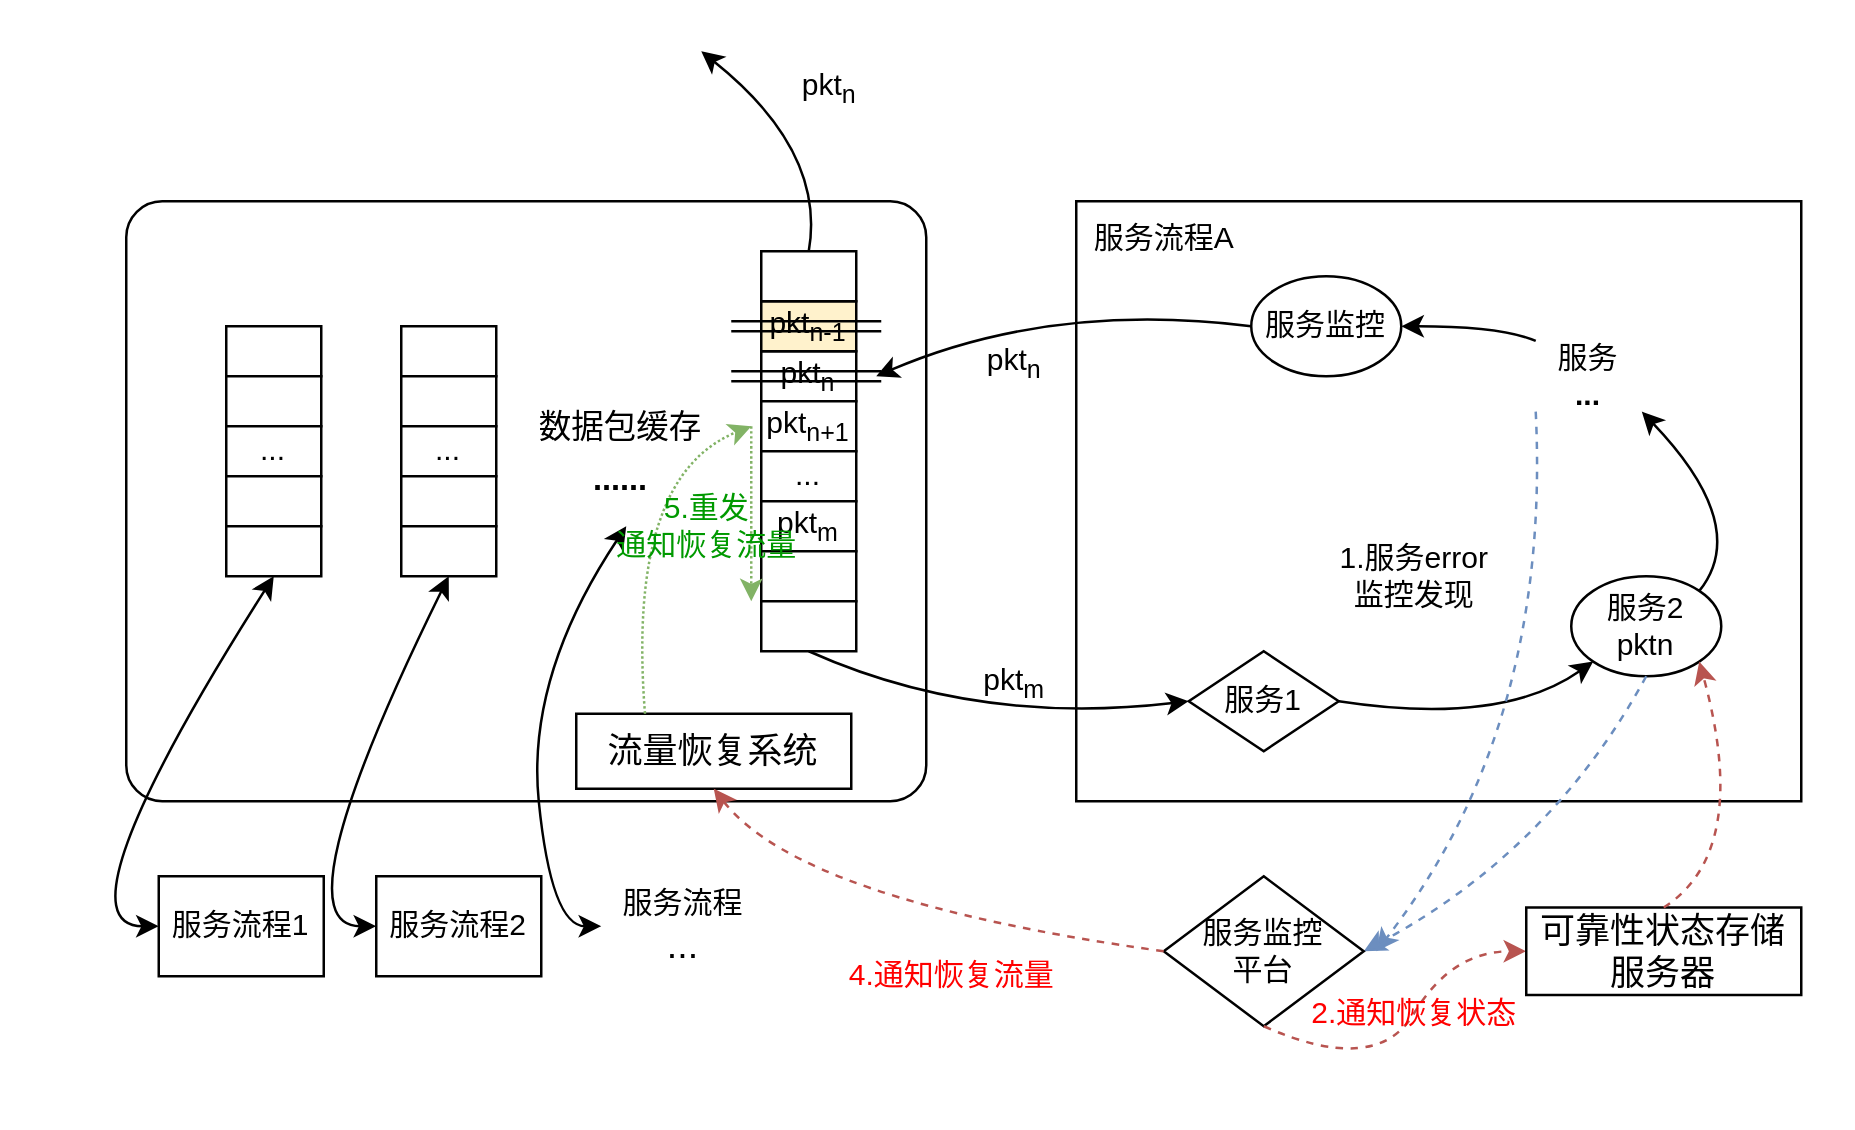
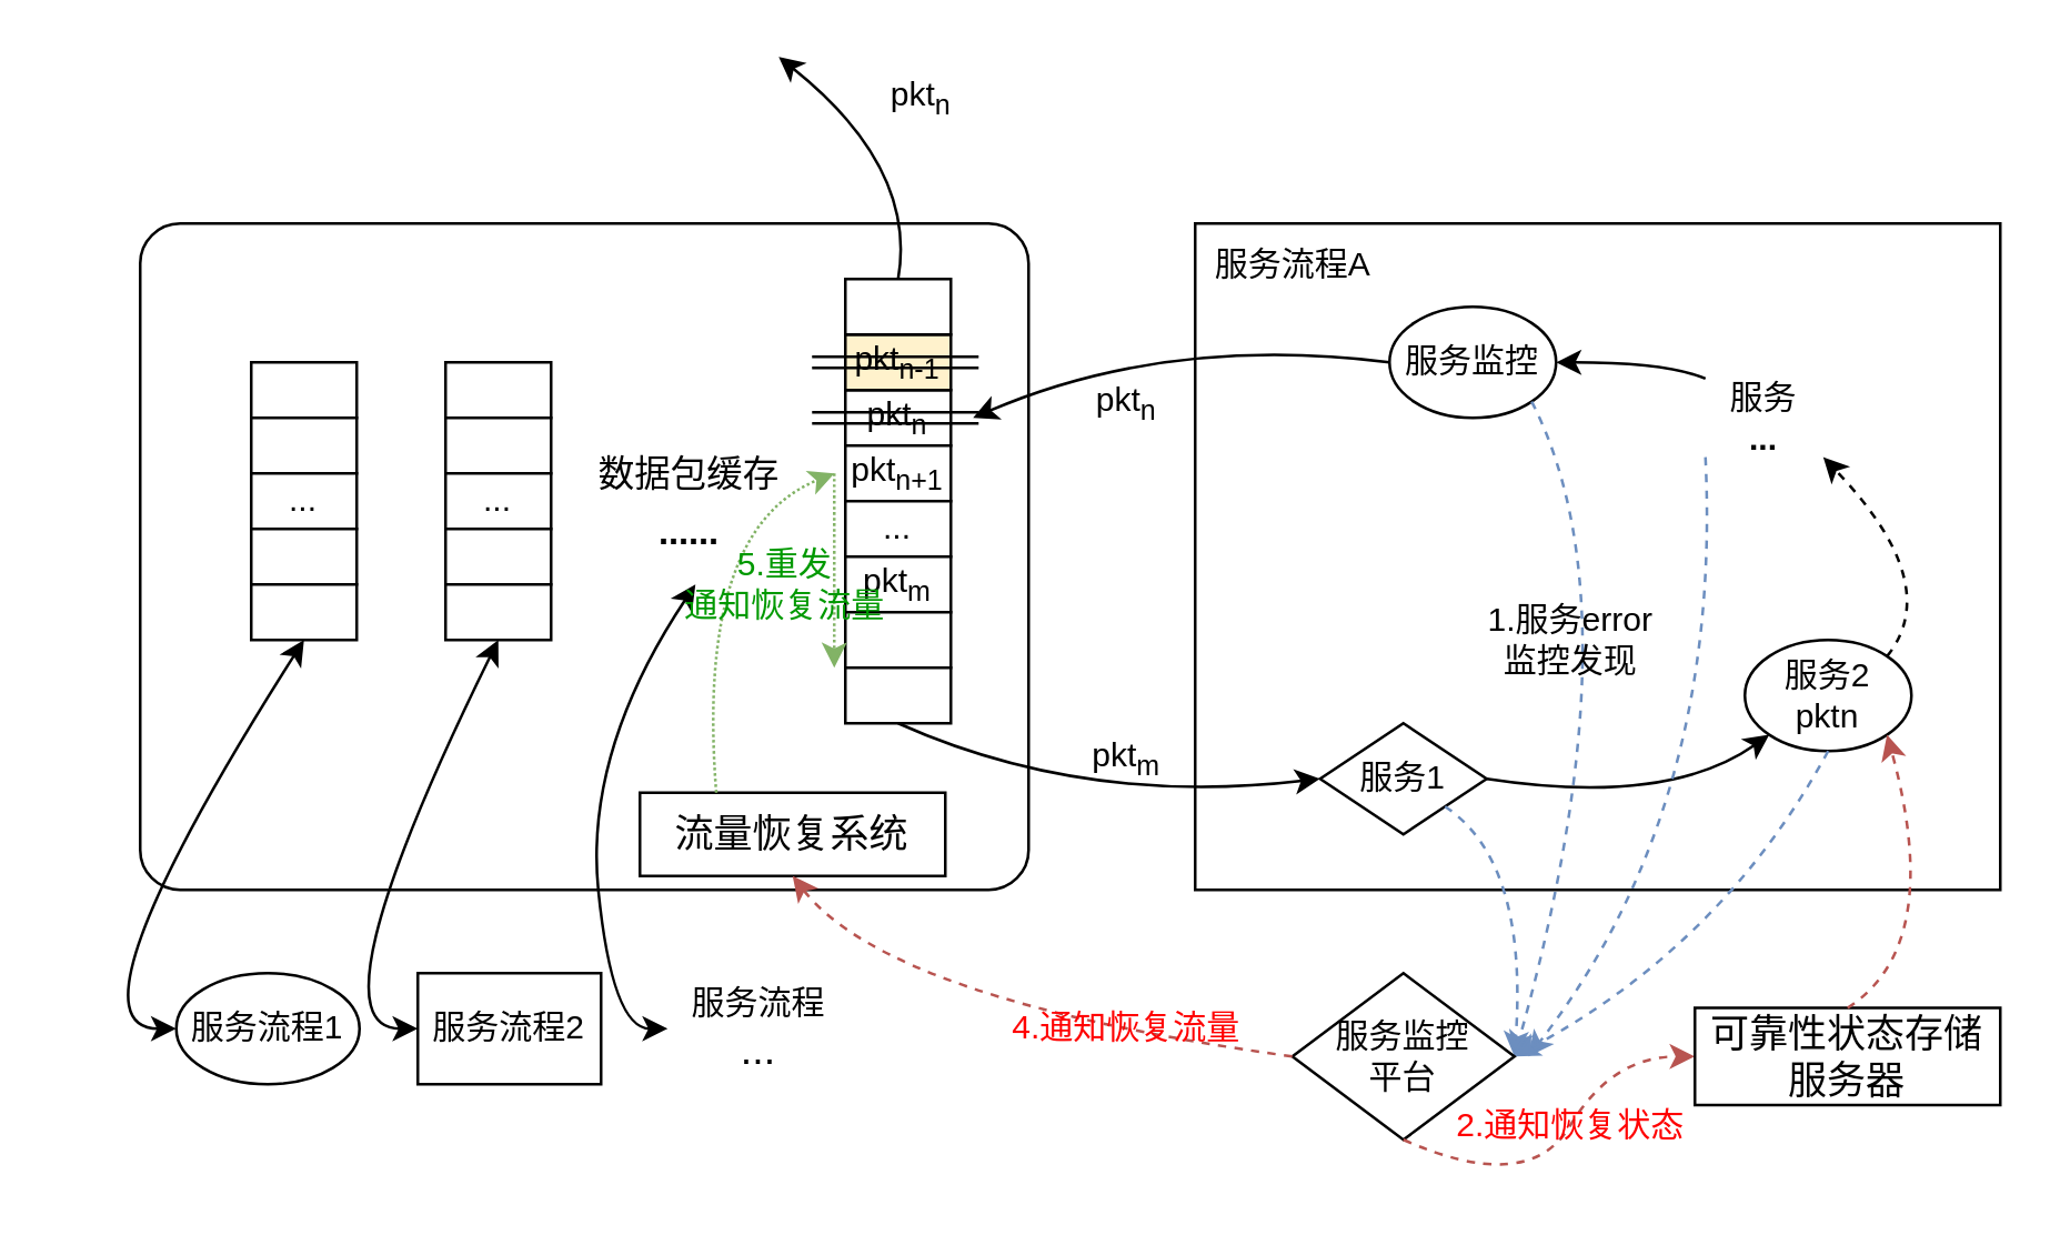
- <mxCell id="42" value="" style="curved=1;endArrow=classic;html=1;rounded=0;exitX=1;exitY=0;exitDx=0;exitDy=0;entryX=1;entryY=1;entryDx=0;entryDy=0;" edge="1" parent="1" source="36" target="37"><mxGeometry width="50" height="50" relative="1" as="geometry"><mxPoint x="545" y="290" as="sourcePoint" /><mxPoint x="639" y="274" as="targetPoint" /><Array as="points"><mxPoint x="700" y="210" /></Array></mxGeometry></mxCell>
+ <mxCell id="42" value="" style="curved=1;endArrow=classic;html=1;rounded=0;exitX=1;exitY=0;exitDx=0;exitDy=0;entryX=1;entryY=1;entryDx=0;entryDy=0;dashed=1;" edge="1" parent="1" source="36" target="37"><mxGeometry width="50" height="50" relative="1" as="geometry"><mxPoint x="545" y="290" as="sourcePoint" /><mxPoint x="639" y="274" as="targetPoint" /><Array as="points"><mxPoint x="700" y="210" /></Array></mxGeometry></mxCell>
+ <mxCell id="45" value="" style="curved=1;endArrow=classic;html=1;rounded=0;exitX=1;exitY=1;exitDx=0;exitDy=0;fillColor=#dae8fc;strokeColor=#6c8ebf;dashed=1;entryX=1;entryY=0.5;entryDx=0;entryDy=0;" edge="1" parent="1" source="38" target="49"><mxGeometry width="50" height="50" relative="1" as="geometry"><mxPoint x="510" y="140" as="sourcePoint" /><mxPoint x="540" y="360" as="targetPoint" /><Array as="points"><mxPoint x="590" y="220" /></Array></mxGeometry></mxCell>
+ <mxCell id="48" value="" style="curved=1;endArrow=classic;html=1;rounded=0;exitX=1;exitY=1;exitDx=0;exitDy=0;fillColor=#dae8fc;strokeColor=#6c8ebf;dashed=1;entryX=1;entryY=0.5;entryDx=0;entryDy=0;" edge="1" parent="1" source="35" target="49"><mxGeometry width="50" height="50" relative="1" as="geometry"><mxPoint x="561" y="154" as="sourcePoint" /><mxPoint x="540" y="360" as="targetPoint" /><Array as="points"><mxPoint x="550" y="310" /></Array></mxGeometry></mxCell>
- <mxCell id="31" value="服务流程1" style="rounded=0;whiteSpace=wrap;html=1;" vertex="1" parent="1"><mxGeometry x="63" y="350" width="66" height="40" as="geometry" /></mxCell>
+ <mxCell id="31" value="服务流程1" style="ellipse;whiteSpace=wrap;html=1;" vertex="1" parent="1"><mxGeometry x="63" y="350" width="66" height="40" as="geometry" /></mxCell>
- <mxCell id="63" value="4.通知恢复流量" style="text;html=1;align=center;verticalAlign=middle;resizable=0;points=[];autosize=1;strokeColor=none;fillColor=none;labelBackgroundColor=none;fontColor=#FF0000;" vertex="1" parent="1"><mxGeometry x="325" y="375" width="110" height="30" as="geometry" /></mxCell>
+ <mxCell id="63" value="4.通知恢复流量" style="text;html=1;align=center;verticalAlign=middle;resizable=0;points=[];autosize=1;strokeColor=none;fillColor=none;labelBackgroundColor=none;fontColor=#FF0000;" vertex="1" parent="1"><mxGeometry x="350" y="355" width="110" height="30" as="geometry" /></mxCell>
